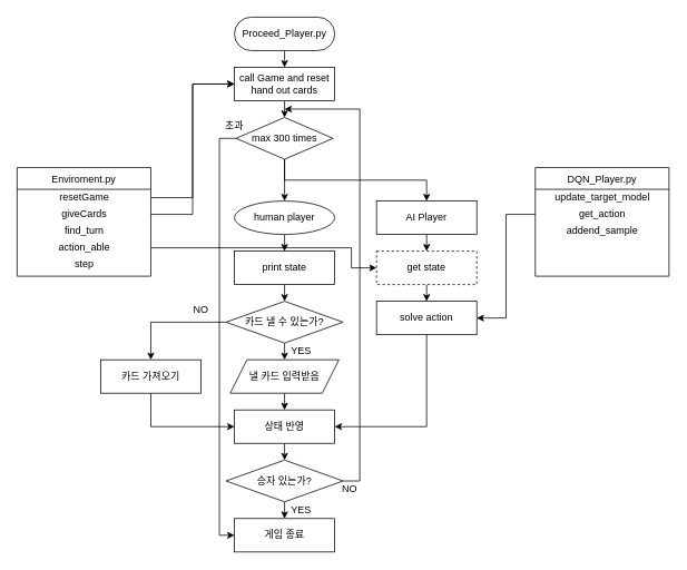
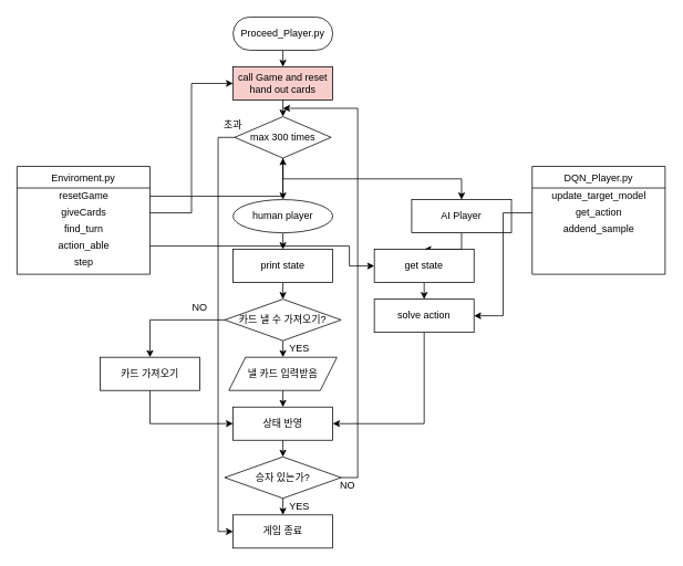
- <mxCell id="11" value="call Game and reset&lt;br&gt;hand out cards" style="rounded=0;whiteSpace=wrap;html=1;" parent="1" vertex="1"><mxGeometry x="280" y="80" width="120" height="40" as="geometry" /></mxCell>
+ <mxCell id="11" value="call Game and reset&lt;br&gt;hand out cards" style="rounded=0;whiteSpace=wrap;html=1;fillColor=#f8cecc;" parent="1" vertex="1"><mxGeometry x="280" y="80" width="120" height="40" as="geometry" /></mxCell>
- <mxCell id="12" style="edgeStyle=orthogonalEdgeStyle;rounded=0;orthogonalLoop=1;jettySize=auto;html=1;entryX=0;entryY=0.5;entryDx=0;entryDy=0;" parent="1" source="3" target="11" edge="1"><mxGeometry relative="1" as="geometry" /></mxCell>
+ <mxCell id="12" style="edgeStyle=orthogonalEdgeStyle;rounded=0;orthogonalLoop=1;jettySize=auto;html=1;" parent="1" source="3" target="17" edge="1"><mxGeometry relative="1" as="geometry" /></mxCell>
- <mxCell id="28" value="AI Player" style="rounded=0;whiteSpace=wrap;html=1;" parent="1" vertex="1"><mxGeometry x="450" y="240" width="120" height="40" as="geometry" /></mxCell>
+ <mxCell id="28" value="AI Player" style="rounded=0;whiteSpace=wrap;html=1;" parent="1" vertex="1"><mxGeometry x="495" y="240" width="120" height="40" as="geometry" /></mxCell>
- <mxCell id="30" value="get state" style="rounded=0;whiteSpace=wrap;html=1;dashed=1;" parent="1" vertex="1"><mxGeometry x="450" y="300" width="120" height="40" as="geometry" /></mxCell>
+ <mxCell id="30" value="get state" style="rounded=0;whiteSpace=wrap;html=1;" parent="1" vertex="1"><mxGeometry x="450" y="300" width="120" height="40" as="geometry" /></mxCell>
- <mxCell id="26" value="카드 낼 수 있는가?" style="rhombus;whiteSpace=wrap;html=1;" parent="1" vertex="1"><mxGeometry x="270" y="360" width="140" height="50" as="geometry" /></mxCell>
+ <mxCell id="26" value="카드 낼 수 가져오기?" style="rhombus;whiteSpace=wrap;html=1;" parent="1" vertex="1"><mxGeometry x="270" y="360" width="140" height="50" as="geometry" /></mxCell>
